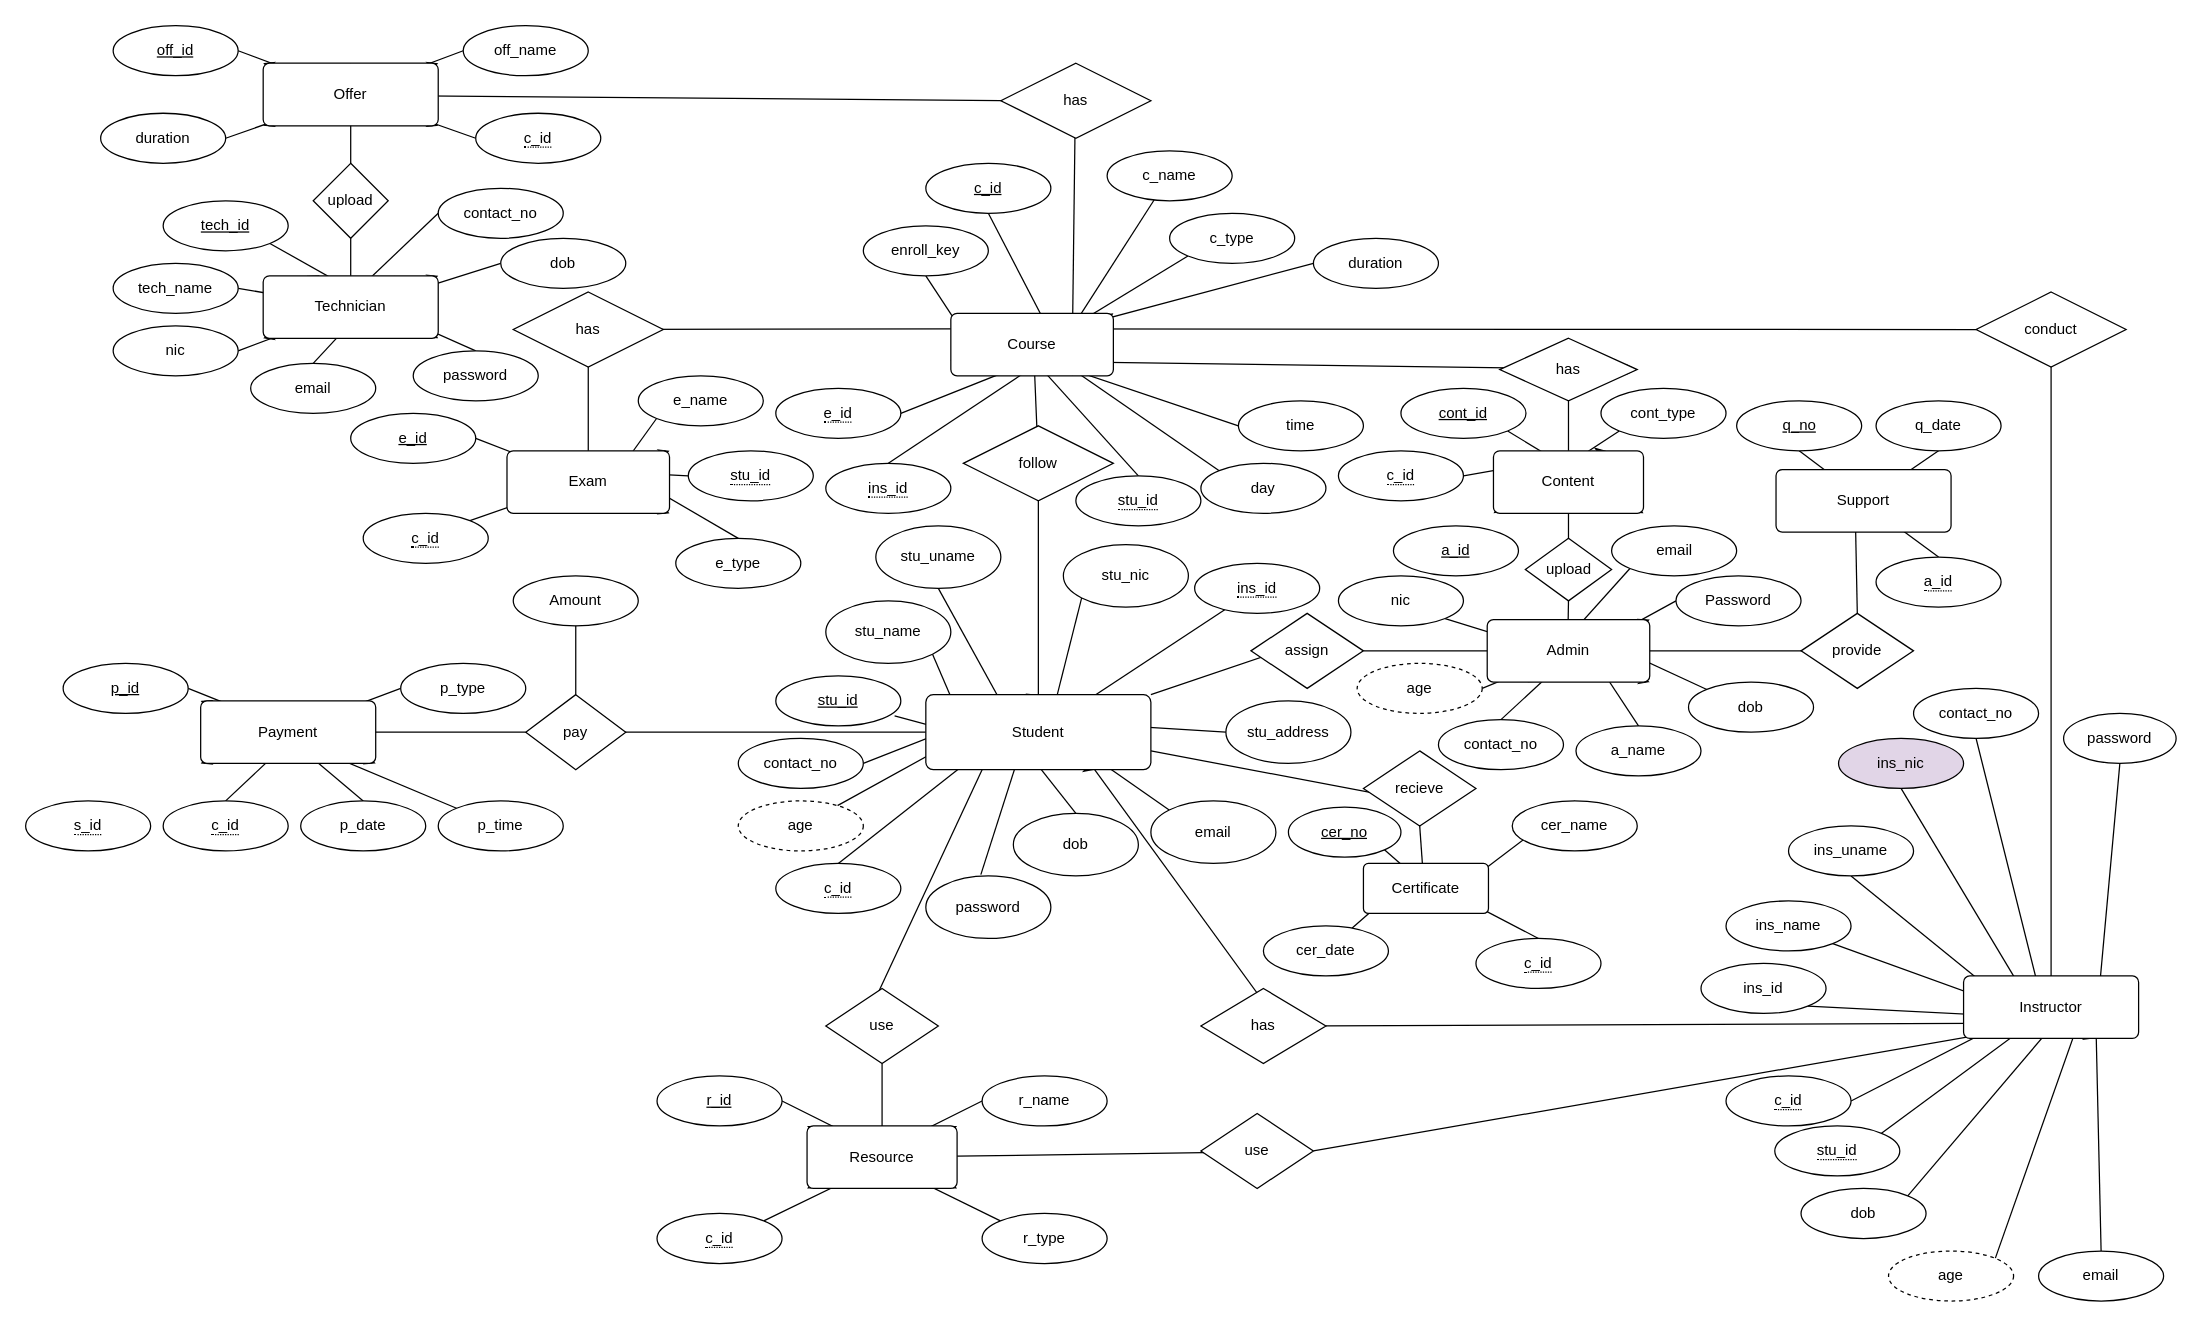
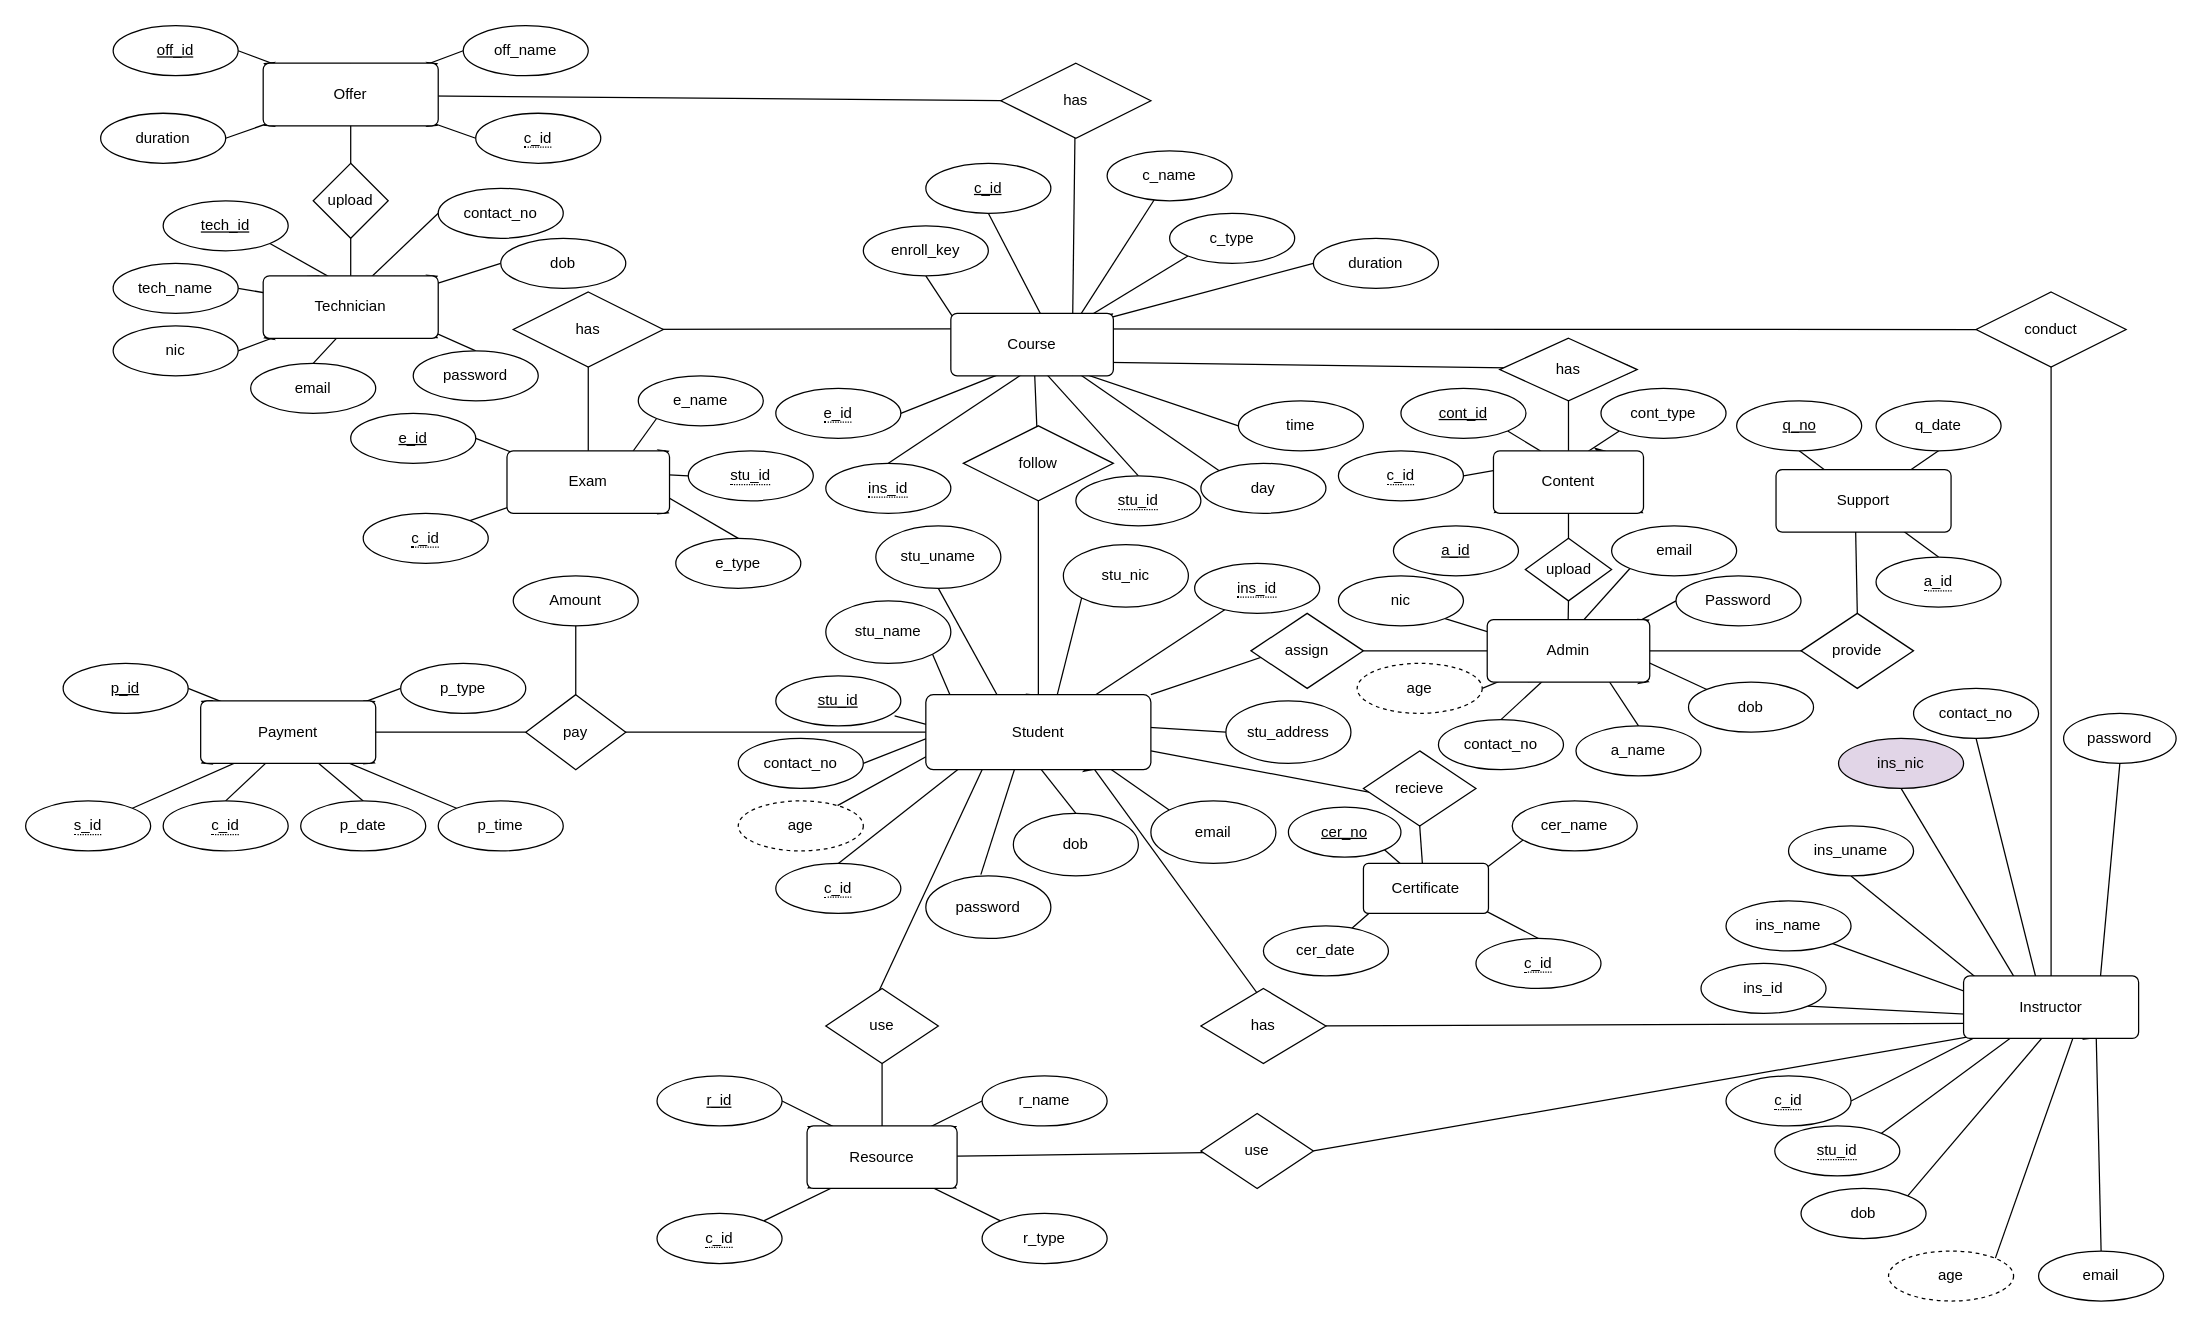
+ <mxCell id="90" style="edgeStyle=none;rounded=0;orthogonalLoop=1;jettySize=auto;html=1;exitX=1;exitY=0;exitDx=0;exitDy=0;entryX=1;entryY=0;entryDx=0;entryDy=0;" edge="1" parent="85" source="97" target="92"><mxGeometry relative="1" as="geometry" /></mxCell>
